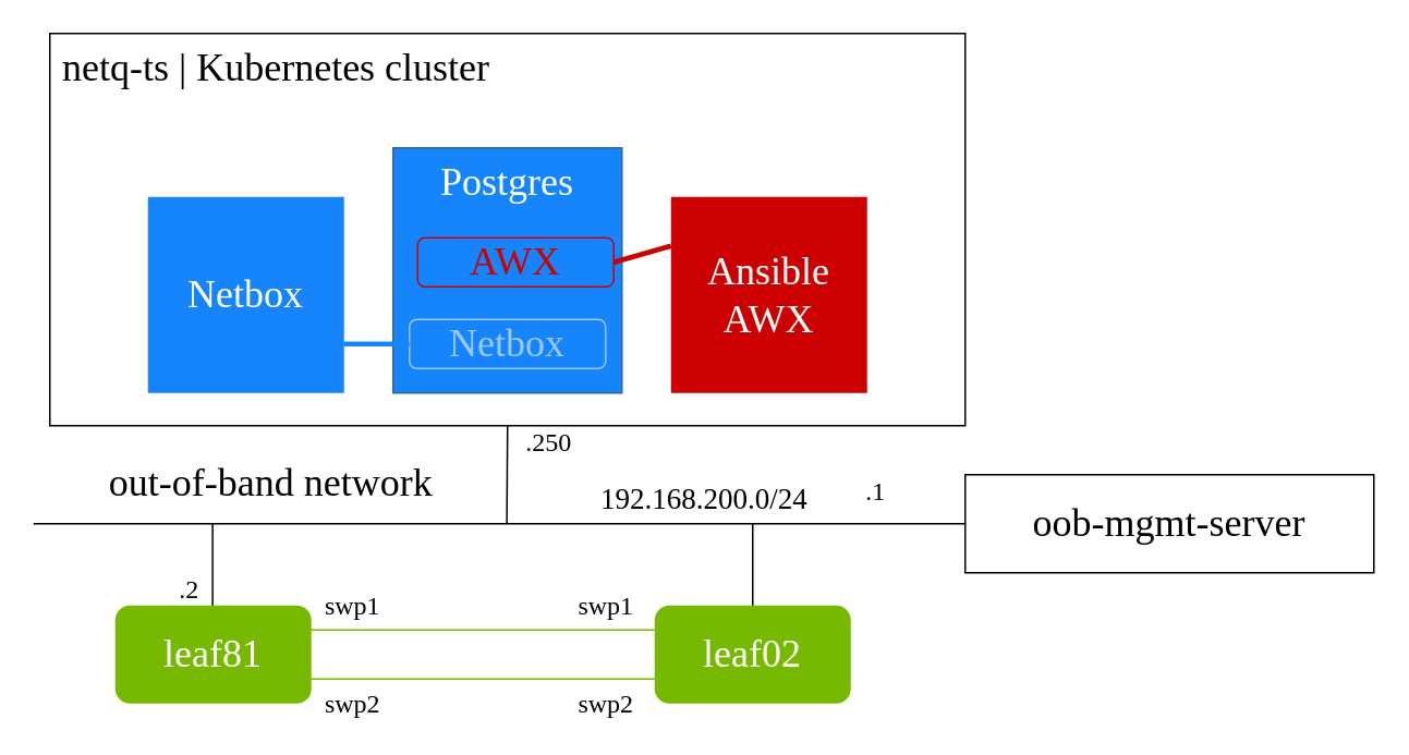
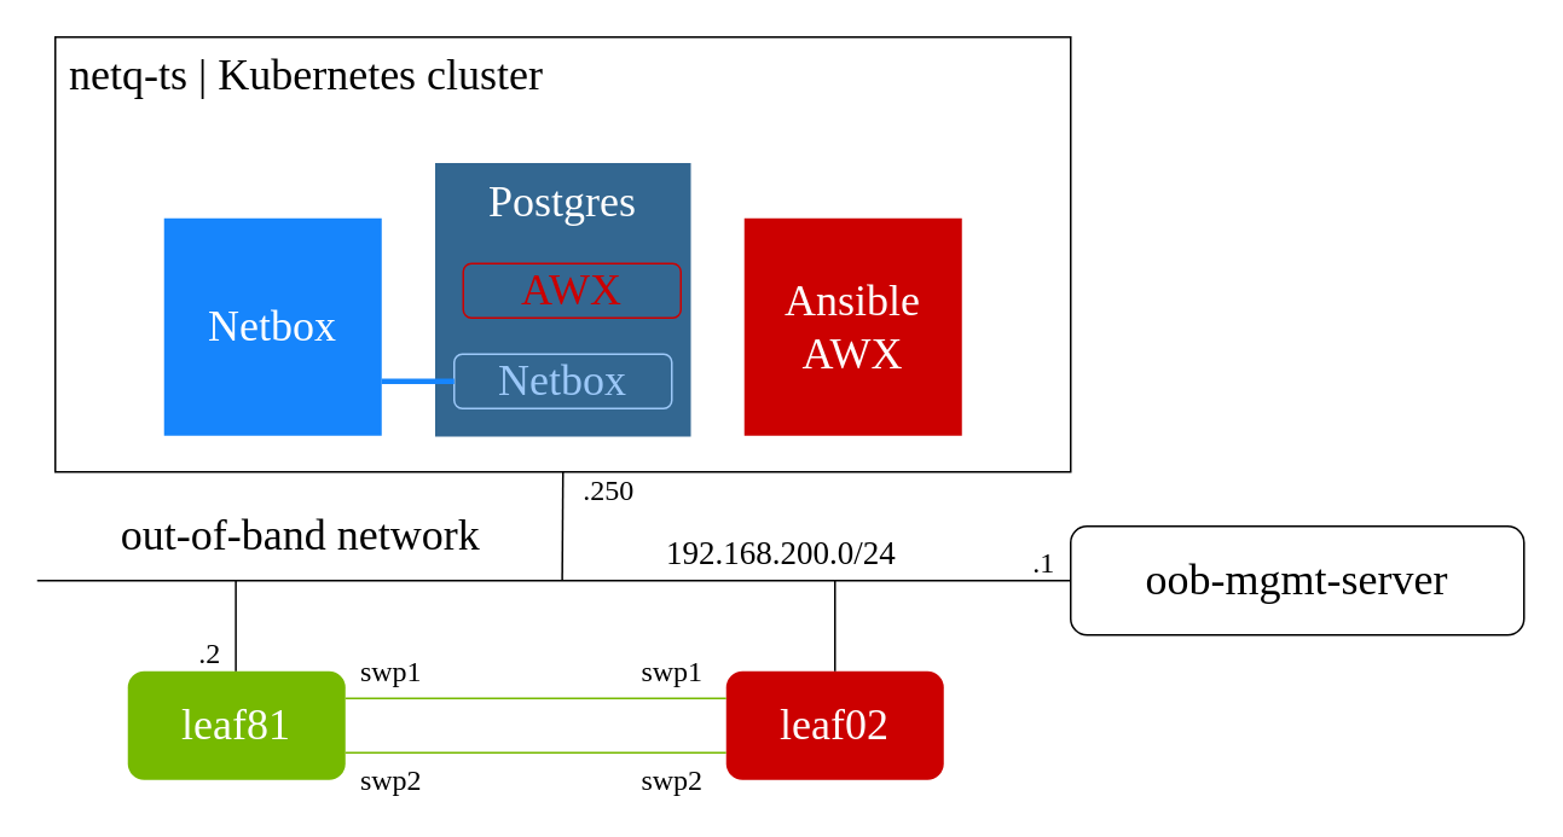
- <mxCell id="8" value="" style="endArrow=none;html=1;fontFamily=Montserrat;fontSource=https%3A%2F%2Ffonts.googleapis.com%2Fcss%3Ffamily%3DMontserrat;fontSize=24;fontColor=#FFFFFF;entryX=0;entryY=0.25;entryDx=0;entryDy=0;exitX=1;exitY=0.5;exitDx=0;exitDy=0;strokeColor=#CC0000;strokeWidth=3;" parent="1" source="7" target="5" edge="1"><mxGeometry width="50" height="50" relative="1" as="geometry"><mxPoint x="310" y="220" as="sourcePoint" /><mxPoint x="360" y="170" as="targetPoint" /></mxGeometry></mxCell>
- <mxCell id="4" value="Postgres" style="rounded=0;whiteSpace=wrap;html=1;fontFamily=Montserrat;fontSource=https%3A%2F%2Ffonts.googleapis.com%2Fcss%3Ffamily%3DMontserrat;fontSize=24;verticalAlign=top;strokeColor=#336791;fillColor=#1685fc;fontColor=#FFFFFF;" parent="1" vertex="1"><mxGeometry x="240" y="90" width="140" height="150" as="geometry" /></mxCell>
+ <mxCell id="4" value="Postgres" style="rounded=0;whiteSpace=wrap;html=1;fontFamily=Montserrat;fontSource=https%3A%2F%2Ffonts.googleapis.com%2Fcss%3Ffamily%3DMontserrat;fontSize=24;verticalAlign=top;strokeColor=#336791;fillColor=#336791;fontColor=#FFFFFF;" parent="1" vertex="1"><mxGeometry x="240" y="90" width="140" height="150" as="geometry" /></mxCell>
- <mxCell id="26" value=".1" style="text;html=1;align=center;verticalAlign=middle;resizable=0;points=[];autosize=1;strokeColor=none;fontSize=16;fontFamily=Montserrat;" parent="1" vertex="1"><mxGeometry x="525" y="290" width="20" height="20" as="geometry" /></mxCell>
+ <mxCell id="26" value=".1" style="text;html=1;align=center;verticalAlign=middle;resizable=0;points=[];autosize=1;strokeColor=none;fontSize=16;fontFamily=Montserrat;" parent="1" vertex="1"><mxGeometry x="565" y="300" width="20" height="20" as="geometry" /></mxCell>
- <mxCell id="23" value="oob-mgmt-server" style="whiteSpace=wrap;html=1;fontFamily=Montserrat;fontSource=https%3A%2F%2Ffonts.googleapis.com%2Fcss%3Ffamily%3DMontserrat;fontSize=24;align=center;verticalAlign=middle;fillColor=none;rounded=0;" parent="1" vertex="1"><mxGeometry x="590" y="290" width="250" height="60" as="geometry" /></mxCell>
+ <mxCell id="23" value="oob-mgmt-server" style="rounded=1;whiteSpace=wrap;html=1;fontFamily=Montserrat;fontSource=https%3A%2F%2Ffonts.googleapis.com%2Fcss%3Ffamily%3DMontserrat;fontSize=24;align=center;verticalAlign=middle;fillColor=none;" parent="1" vertex="1"><mxGeometry x="590" y="290" width="250" height="60" as="geometry" /></mxCell>
- <mxCell id="11" value="leaf02" style="rounded=1;whiteSpace=wrap;html=1;fontFamily=Montserrat;fontSource=https%3A%2F%2Ffonts.googleapis.com%2Fcss%3Ffamily%3DMontserrat;fontSize=24;fontColor=#FFFFFF;strokeColor=none;fillColor=#76B900;align=center;verticalAlign=middle;" parent="1" vertex="1"><mxGeometry x="400" y="370" width="120" height="60" as="geometry" /></mxCell>
+ <mxCell id="11" value="leaf02" style="rounded=1;whiteSpace=wrap;html=1;fontFamily=Montserrat;fontSource=https%3A%2F%2Ffonts.googleapis.com%2Fcss%3Ffamily%3DMontserrat;fontSize=24;fontColor=#FFFFFF;strokeColor=none;fillColor=#cc0000;align=center;verticalAlign=middle;" parent="1" vertex="1"><mxGeometry x="400" y="370" width="120" height="60" as="geometry" /></mxCell>
